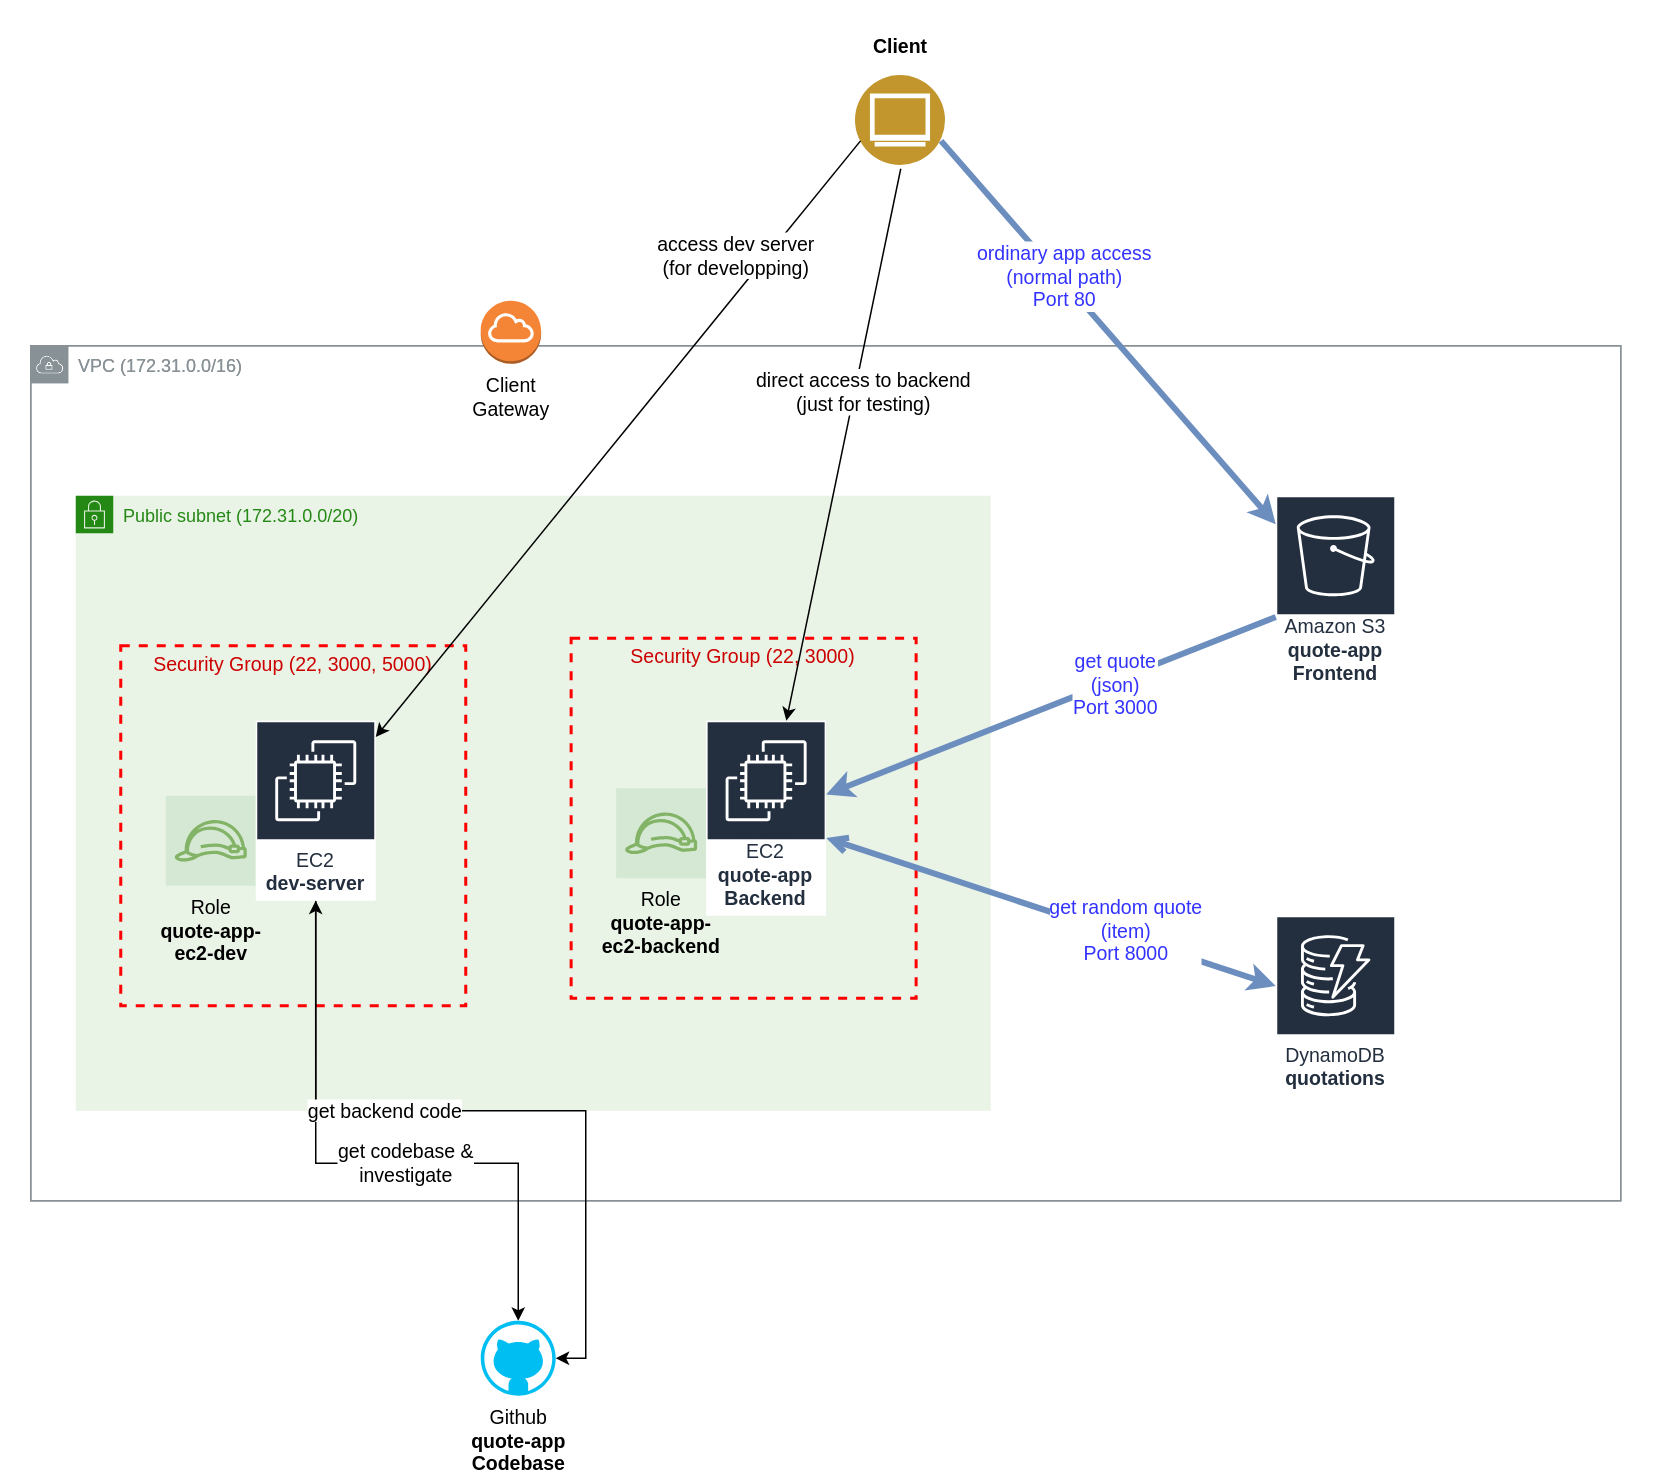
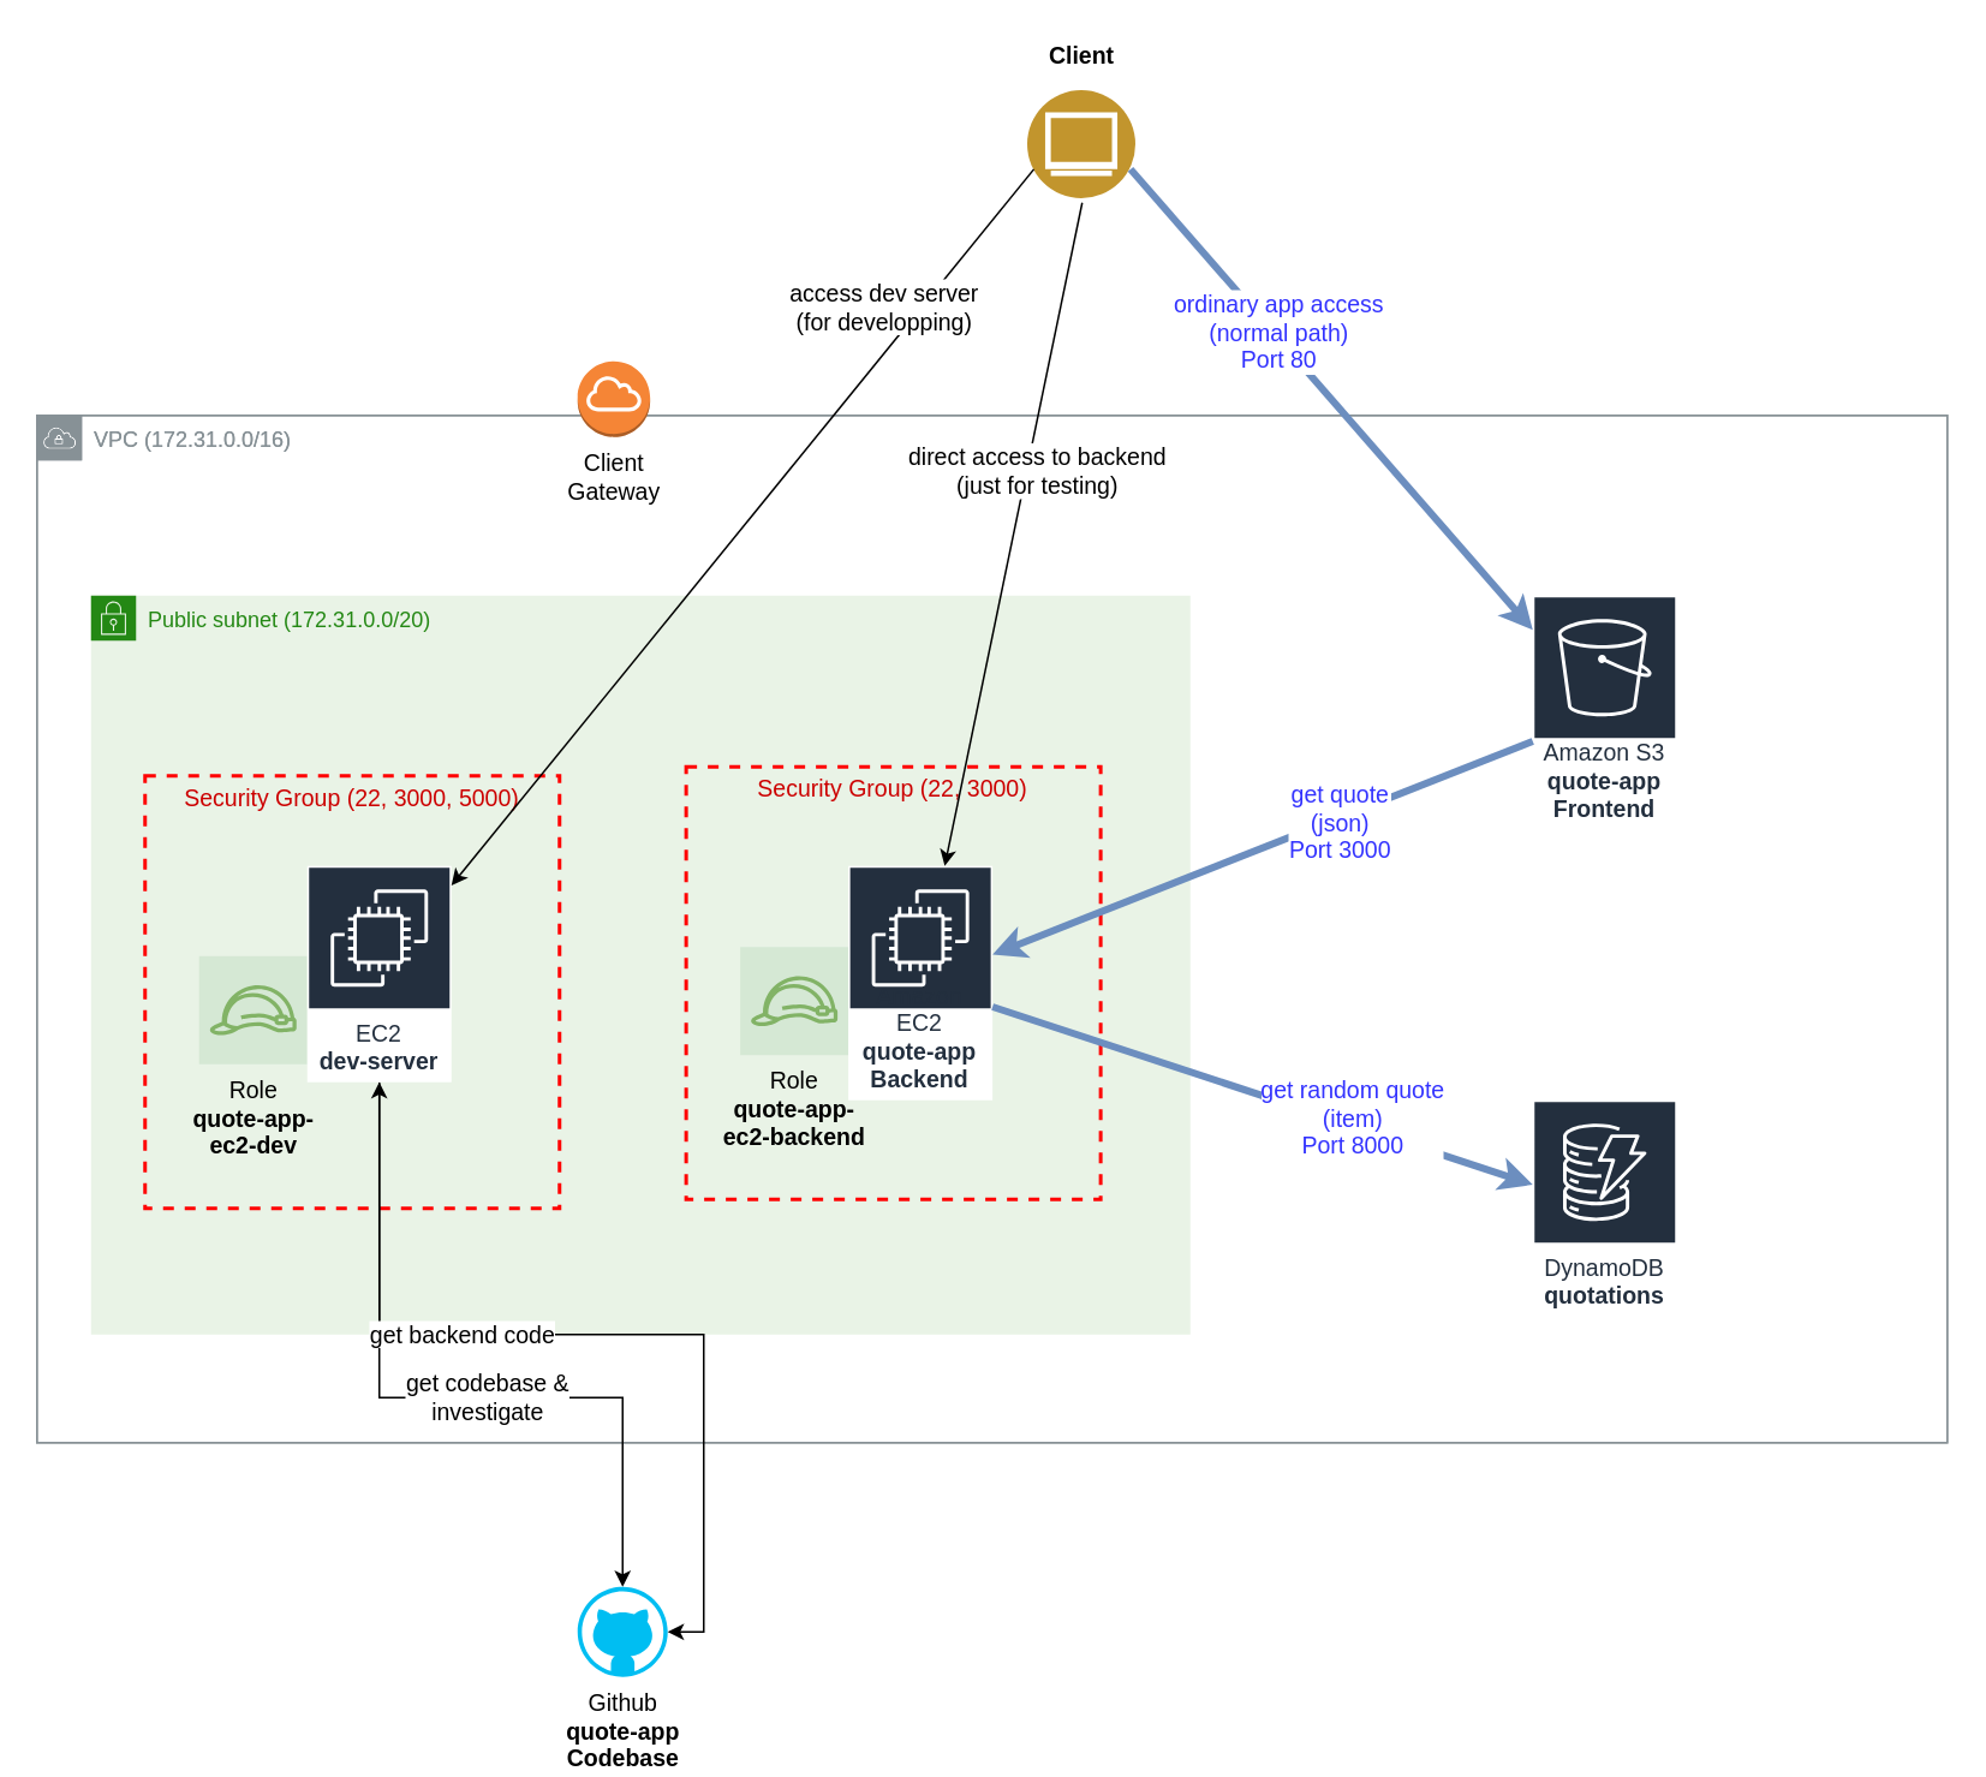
- <mxCell id="17" value="get random quote&lt;br&gt;(item)&lt;br&gt;Port 8000" style="endArrow=open;html=1;fontSize=13;startArrow=classic;startFill=1;endFill=0;fillColor=#dae8fc;strokeColor=#6c8ebf;strokeWidth=4;fontColor=#3333FF;" edge="1" parent="1" source="9" target="15"><mxGeometry x="-0.325" y="-4" width="50" height="50" relative="1" as="geometry"><mxPoint x="750" y="620" as="sourcePoint" /><mxPoint x="800" y="570" as="targetPoint" /><mxPoint as="offset" /></mxGeometry></mxCell>
+ <mxCell id="17" value="get random quote&lt;br&gt;(item)&lt;br&gt;Port 8000" style="endArrow=none;html=1;fontSize=13;startArrow=classic;startFill=1;endFill=0;fillColor=#dae8fc;strokeColor=#6c8ebf;strokeWidth=4;fontColor=#3333FF;" edge="1" parent="1" source="9" target="15"><mxGeometry x="-0.325" y="-4" width="50" height="50" relative="1" as="geometry"><mxPoint x="750" y="620" as="sourcePoint" /><mxPoint x="800" y="570" as="targetPoint" /><mxPoint as="offset" /></mxGeometry></mxCell>
